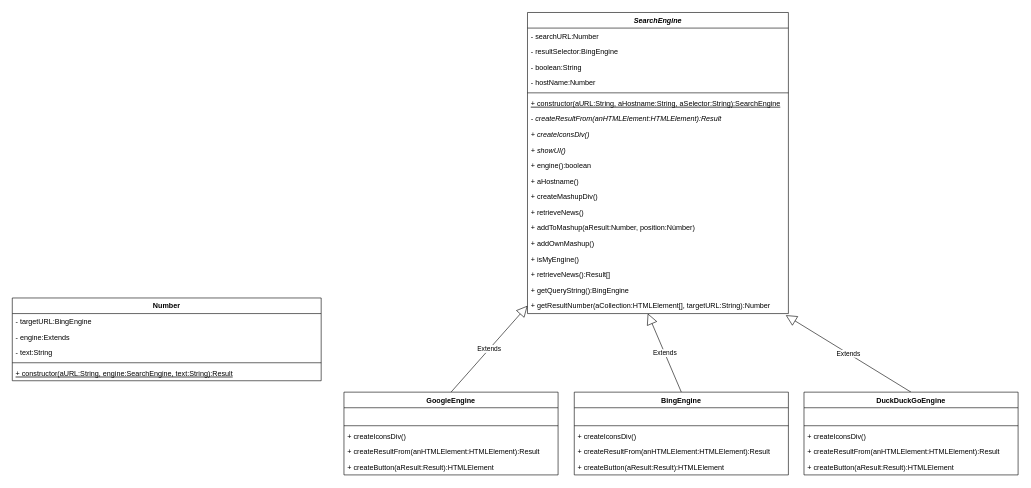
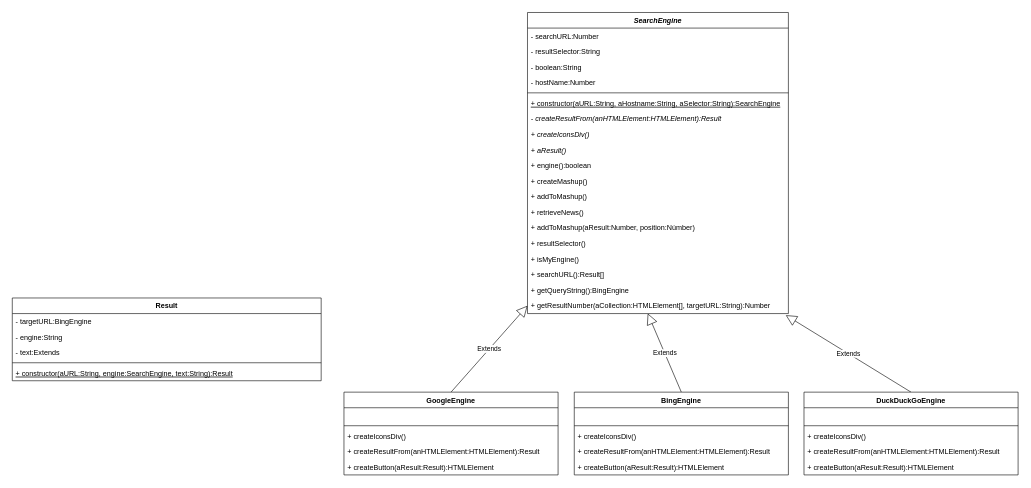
- <mxCell id="13" value="- resultSelector:BingEngine" style="text;strokeColor=none;fillColor=none;align=left;verticalAlign=top;spacingLeft=4;spacingRight=4;overflow=hidden;rotatable=0;points=[[0,0.5],[1,0.5]];portConstraint=eastwest;" parent="11" vertex="1"><mxGeometry y="52" width="435" height="26" as="geometry" /></mxCell>
+ <mxCell id="13" value="- resultSelector:String" style="text;strokeColor=none;fillColor=none;align=left;verticalAlign=top;spacingLeft=4;spacingRight=4;overflow=hidden;rotatable=0;points=[[0,0.5],[1,0.5]];portConstraint=eastwest;" parent="11" vertex="1"><mxGeometry y="52" width="435" height="26" as="geometry" /></mxCell>
- <mxCell id="20" value="+ showUI()" style="text;strokeColor=none;fillColor=none;align=left;verticalAlign=top;spacingLeft=4;spacingRight=4;overflow=hidden;rotatable=0;points=[[0,0.5],[1,0.5]];portConstraint=eastwest;fontStyle=2" parent="11" vertex="1"><mxGeometry y="216" width="435" height="26" as="geometry" /></mxCell>
+ <mxCell id="20" value="+ aResult()" style="text;strokeColor=none;fillColor=none;align=left;verticalAlign=top;spacingLeft=4;spacingRight=4;overflow=hidden;rotatable=0;points=[[0,0.5],[1,0.5]];portConstraint=eastwest;fontStyle=2" parent="11" vertex="1"><mxGeometry y="216" width="435" height="26" as="geometry" /></mxCell>
- <mxCell id="22" value="+ aHostname()" style="text;strokeColor=none;fillColor=none;align=left;verticalAlign=top;spacingLeft=4;spacingRight=4;overflow=hidden;rotatable=0;points=[[0,0.5],[1,0.5]];portConstraint=eastwest;" vertex="1" parent="11"><mxGeometry y="268" width="435" height="26" as="geometry" /></mxCell>
+ <mxCell id="22" value="+ createMashup()" style="text;strokeColor=none;fillColor=none;align=left;verticalAlign=top;spacingLeft=4;spacingRight=4;overflow=hidden;rotatable=0;points=[[0,0.5],[1,0.5]];portConstraint=eastwest;" vertex="1" parent="11"><mxGeometry y="268" width="435" height="26" as="geometry" /></mxCell>
- <mxCell id="23" value="+ createMashupDiv()" style="text;strokeColor=none;fillColor=none;align=left;verticalAlign=top;spacingLeft=4;spacingRight=4;overflow=hidden;rotatable=0;points=[[0,0.5],[1,0.5]];portConstraint=eastwest;" vertex="1" parent="11"><mxGeometry y="294" width="435" height="26" as="geometry" /></mxCell>
+ <mxCell id="23" value="+ addToMashup()" style="text;strokeColor=none;fillColor=none;align=left;verticalAlign=top;spacingLeft=4;spacingRight=4;overflow=hidden;rotatable=0;points=[[0,0.5],[1,0.5]];portConstraint=eastwest;" vertex="1" parent="11"><mxGeometry y="294" width="435" height="26" as="geometry" /></mxCell>
- <mxCell id="26" value="+ addOwnMashup()" style="text;strokeColor=none;fillColor=none;align=left;verticalAlign=top;spacingLeft=4;spacingRight=4;overflow=hidden;rotatable=0;points=[[0,0.5],[1,0.5]];portConstraint=eastwest;" vertex="1" parent="11"><mxGeometry y="372" width="435" height="26" as="geometry" /></mxCell>
+ <mxCell id="26" value="+ resultSelector()" style="text;strokeColor=none;fillColor=none;align=left;verticalAlign=top;spacingLeft=4;spacingRight=4;overflow=hidden;rotatable=0;points=[[0,0.5],[1,0.5]];portConstraint=eastwest;" vertex="1" parent="11"><mxGeometry y="372" width="435" height="26" as="geometry" /></mxCell>
- <mxCell id="28" value="+ retrieveNews():Result[]" style="text;strokeColor=none;fillColor=none;align=left;verticalAlign=top;spacingLeft=4;spacingRight=4;overflow=hidden;rotatable=0;points=[[0,0.5],[1,0.5]];portConstraint=eastwest;" parent="11" vertex="1"><mxGeometry y="424" width="435" height="26" as="geometry" /></mxCell>
+ <mxCell id="28" value="+ searchURL():Result[]" style="text;strokeColor=none;fillColor=none;align=left;verticalAlign=top;spacingLeft=4;spacingRight=4;overflow=hidden;rotatable=0;points=[[0,0.5],[1,0.5]];portConstraint=eastwest;" parent="11" vertex="1"><mxGeometry y="424" width="435" height="26" as="geometry" /></mxCell>
- <mxCell id="2" value="Number" style="swimlane;fontStyle=1;align=center;verticalAlign=top;childLayout=stackLayout;horizontal=1;startSize=26;horizontalStack=0;resizeParent=1;resizeParentMax=0;resizeLast=0;collapsible=1;marginBottom=0;" parent="1" vertex="1"><mxGeometry x="20" y="496" width="515" height="138" as="geometry" /></mxCell>
+ <mxCell id="2" value="Result" style="swimlane;fontStyle=1;align=center;verticalAlign=top;childLayout=stackLayout;horizontal=1;startSize=26;horizontalStack=0;resizeParent=1;resizeParentMax=0;resizeLast=0;collapsible=1;marginBottom=0;" parent="1" vertex="1"><mxGeometry x="20" y="496" width="515" height="138" as="geometry" /></mxCell>
- <mxCell id="4" value="- engine:Extends" style="text;strokeColor=none;fillColor=none;align=left;verticalAlign=top;spacingLeft=4;spacingRight=4;overflow=hidden;rotatable=0;points=[[0,0.5],[1,0.5]];portConstraint=eastwest;" parent="2" vertex="1"><mxGeometry y="52" width="515" height="26" as="geometry" /></mxCell>
+ <mxCell id="4" value="- engine:String" style="text;strokeColor=none;fillColor=none;align=left;verticalAlign=top;spacingLeft=4;spacingRight=4;overflow=hidden;rotatable=0;points=[[0,0.5],[1,0.5]];portConstraint=eastwest;" parent="2" vertex="1"><mxGeometry y="52" width="515" height="26" as="geometry" /></mxCell>
- <mxCell id="5" value="- text:String" style="text;strokeColor=none;fillColor=none;align=left;verticalAlign=top;spacingLeft=4;spacingRight=4;overflow=hidden;rotatable=0;points=[[0,0.5],[1,0.5]];portConstraint=eastwest;" parent="2" vertex="1"><mxGeometry y="78" width="515" height="26" as="geometry" /></mxCell>
+ <mxCell id="5" value="- text:Extends" style="text;strokeColor=none;fillColor=none;align=left;verticalAlign=top;spacingLeft=4;spacingRight=4;overflow=hidden;rotatable=0;points=[[0,0.5],[1,0.5]];portConstraint=eastwest;" parent="2" vertex="1"><mxGeometry y="78" width="515" height="26" as="geometry" /></mxCell>
